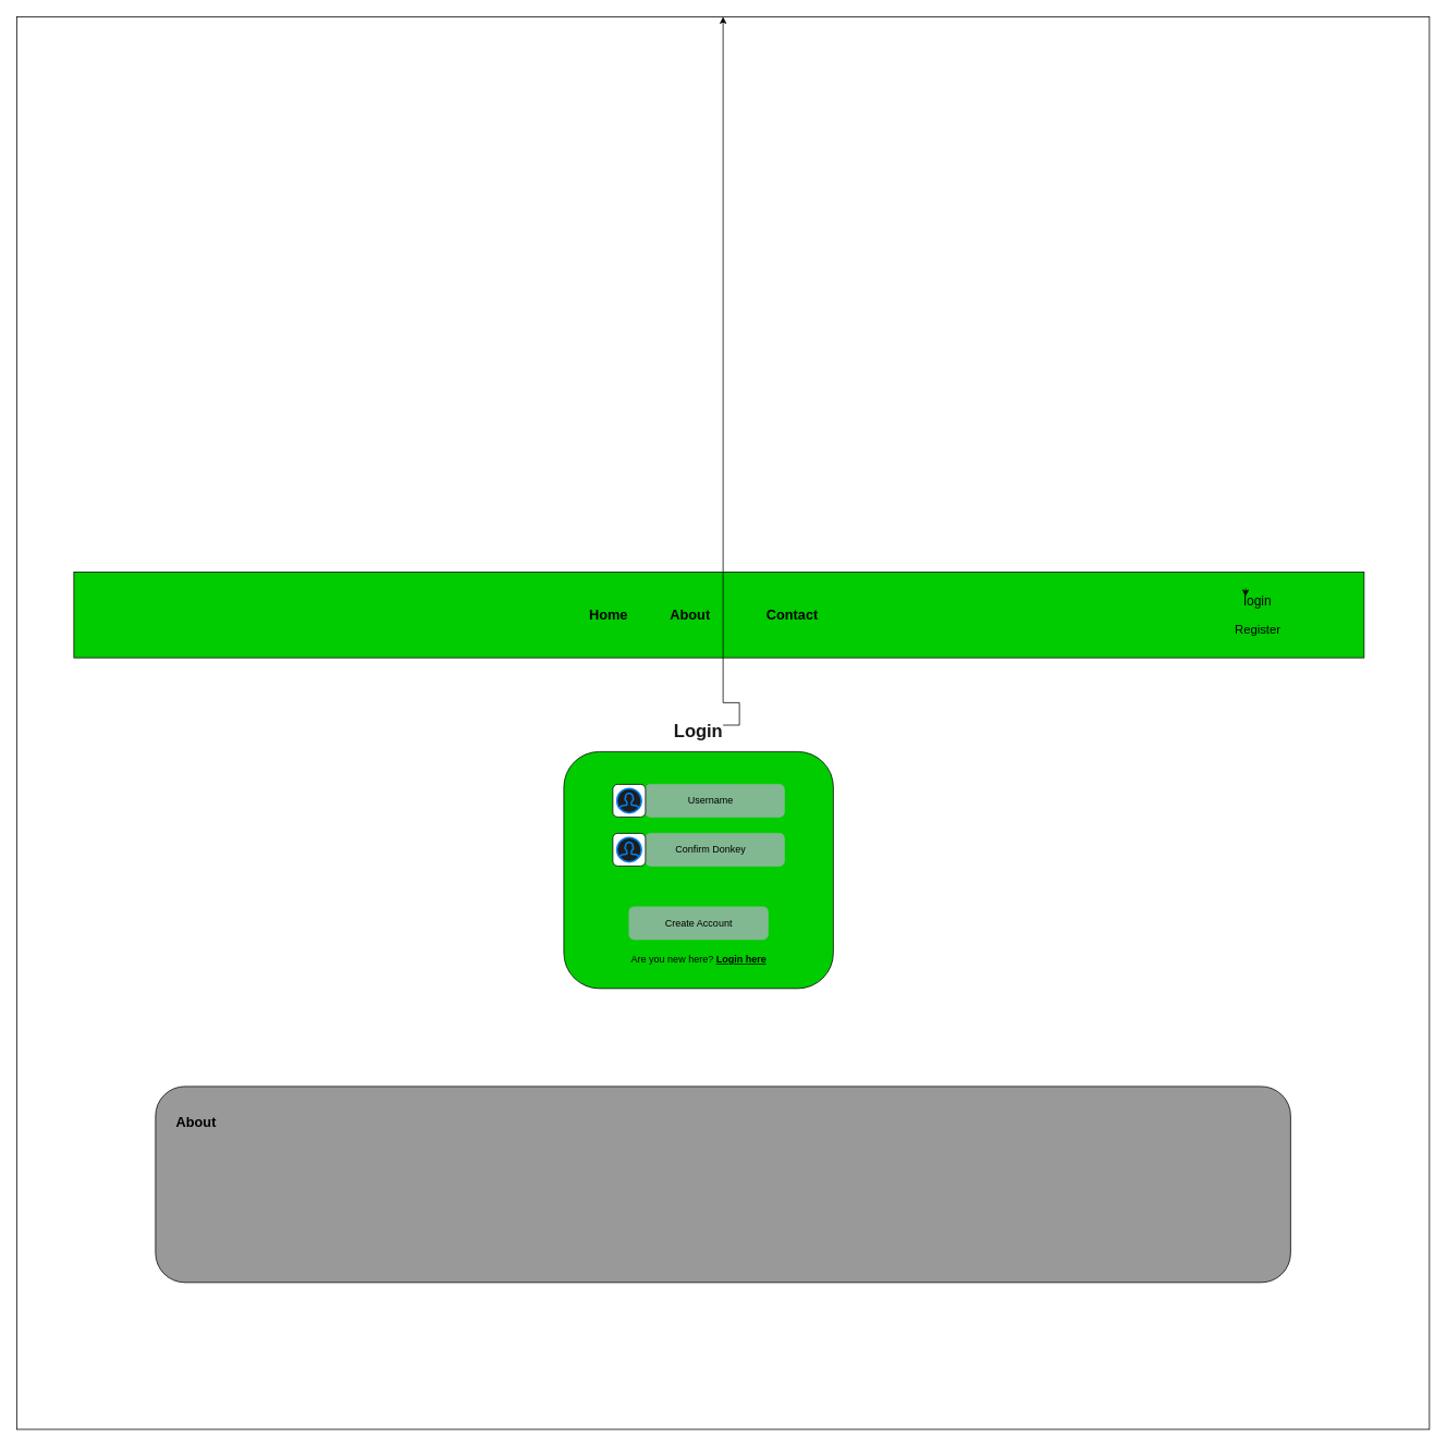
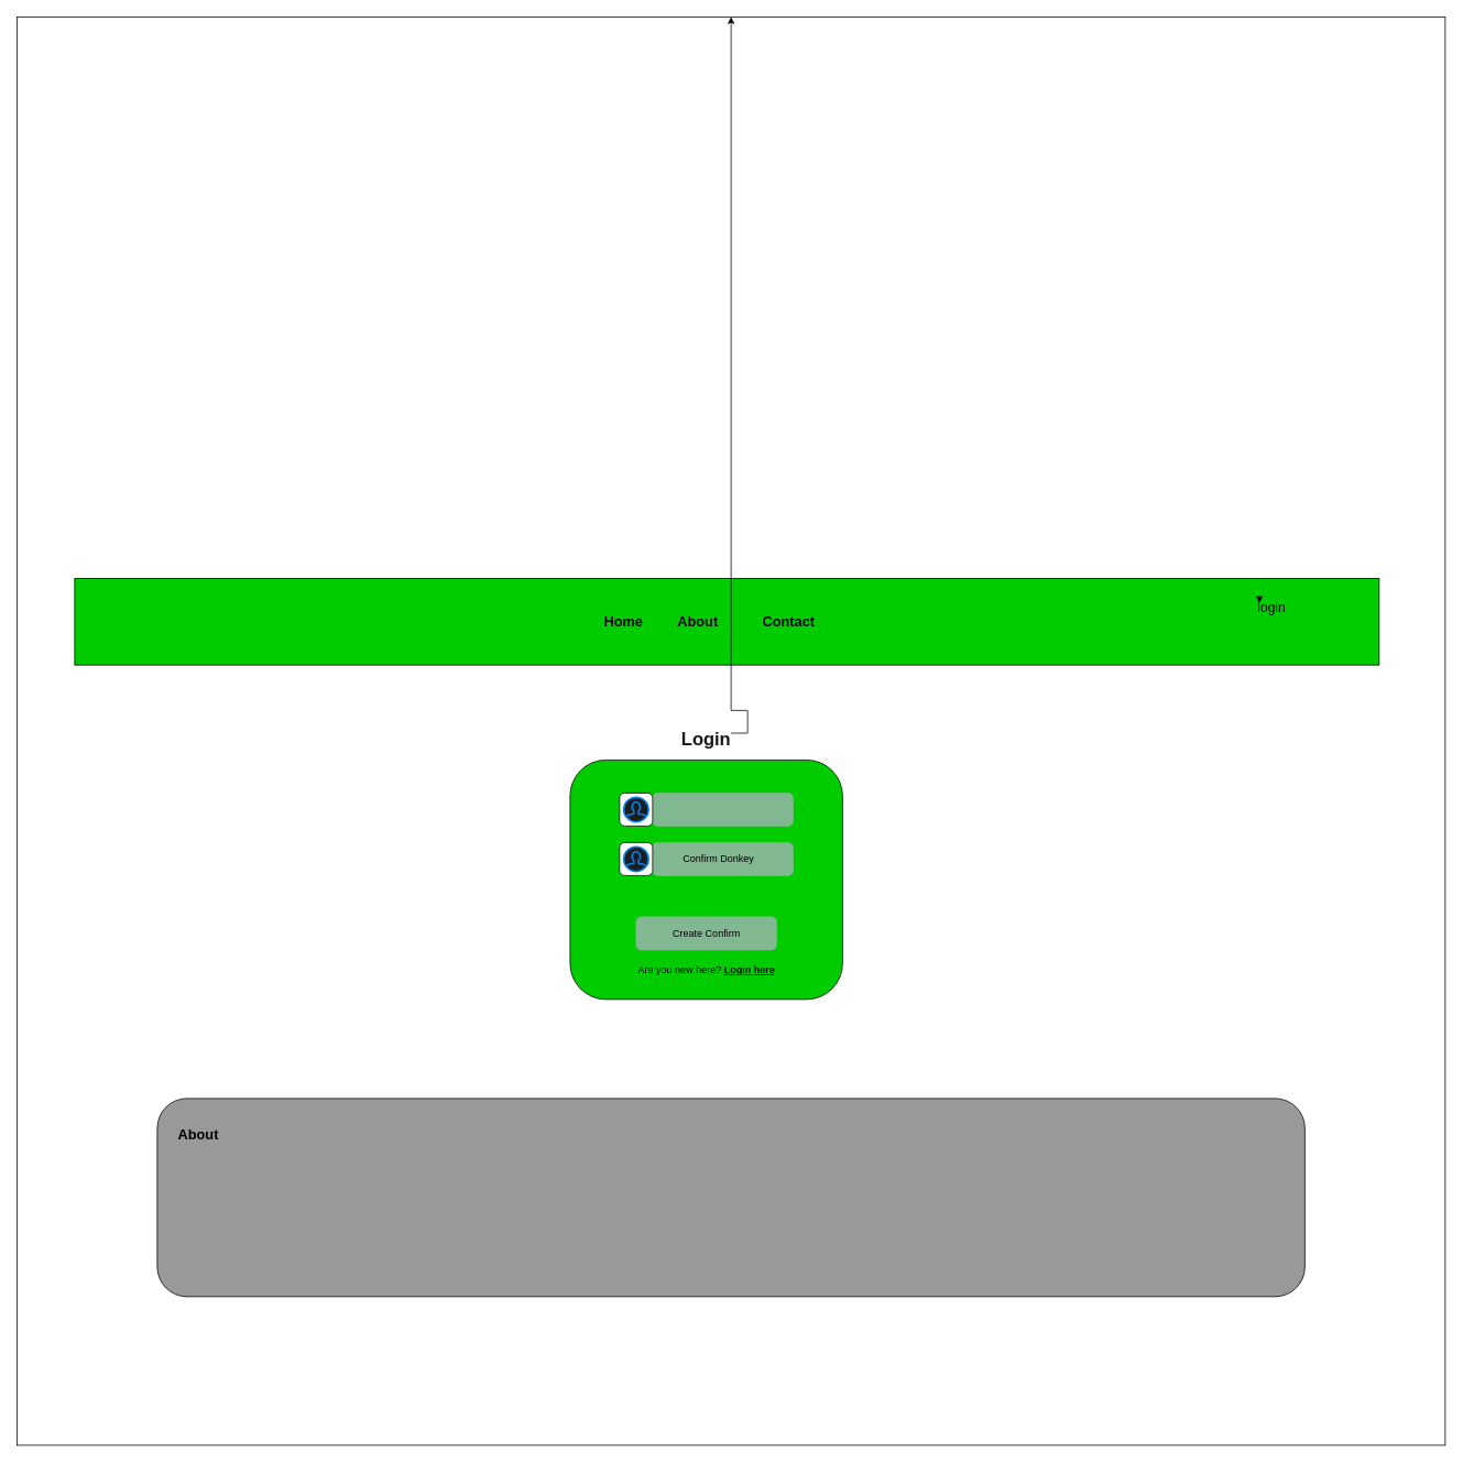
- <mxCell id="5" value="&lt;font style=&quot;font-size: 17px;&quot;&gt;&lt;b&gt;Home&lt;/b&gt;&lt;/font&gt;" style="text;html=1;strokeColor=none;fillColor=none;align=center;verticalAlign=middle;whiteSpace=wrap;rounded=0;" parent="1" vertex="1"><mxGeometry x="715" y="737.5" width="60" height="30" as="geometry" /></mxCell>
+ <mxCell id="5" value="&lt;font style=&quot;font-size: 17px;&quot;&gt;&lt;b&gt;Home&lt;/b&gt;&lt;/font&gt;" style="text;html=1;strokeColor=none;fillColor=none;align=center;verticalAlign=middle;whiteSpace=wrap;rounded=0;" parent="1" vertex="1"><mxGeometry x="725" y="737.5" width="60" height="30" as="geometry" /></mxCell>
- <mxCell id="7" value="&lt;font style=&quot;font-size: 17px;&quot;&gt;&lt;b&gt;Contact&lt;/b&gt;&lt;/font&gt;" style="text;html=1;strokeColor=none;fillColor=none;align=center;verticalAlign=middle;whiteSpace=wrap;rounded=0;" parent="1" vertex="1"><mxGeometry x="940" y="737.5" width="60" height="30" as="geometry" /></mxCell>
+ <mxCell id="7" value="&lt;font style=&quot;font-size: 17px;&quot;&gt;&lt;b&gt;Contact&lt;/b&gt;&lt;/font&gt;" style="text;html=1;strokeColor=none;fillColor=none;align=center;verticalAlign=middle;whiteSpace=wrap;rounded=0;" parent="1" vertex="1"><mxGeometry x="925" y="737.5" width="60" height="30" as="geometry" /></mxCell>
- <mxCell id="12" value="&lt;font style=&quot;font-size: 15px;&quot;&gt;Register&lt;br&gt;&lt;/font&gt;" style="text;html=1;strokeColor=none;fillColor=none;align=center;verticalAlign=middle;whiteSpace=wrap;rounded=0;" parent="1" vertex="1"><mxGeometry x="1510" y="755" width="60" height="30" as="geometry" /></mxCell>
- <mxCell id="21" value="Username" style="text;html=1;strokeColor=none;fillColor=none;align=center;verticalAlign=middle;whiteSpace=wrap;rounded=0;" parent="1" vertex="1"><mxGeometry x="840" y="965" width="60" height="30" as="geometry" /></mxCell>
- <mxCell id="23" value="Create Account" style="text;html=1;strokeColor=none;fillColor=none;align=center;verticalAlign=middle;whiteSpace=wrap;rounded=0;" parent="1" vertex="1"><mxGeometry x="802.5" y="1115" width="105" height="30" as="geometry" /></mxCell>
+ <mxCell id="23" value="Create Confirm" style="text;html=1;strokeColor=none;fillColor=none;align=center;verticalAlign=middle;whiteSpace=wrap;rounded=0;" parent="1" vertex="1"><mxGeometry x="802.5" y="1115" width="105" height="30" as="geometry" /></mxCell>
